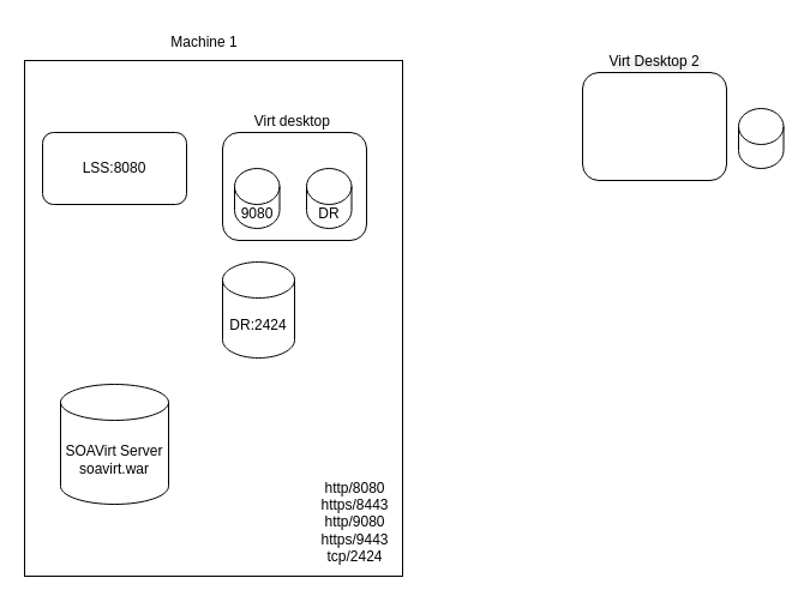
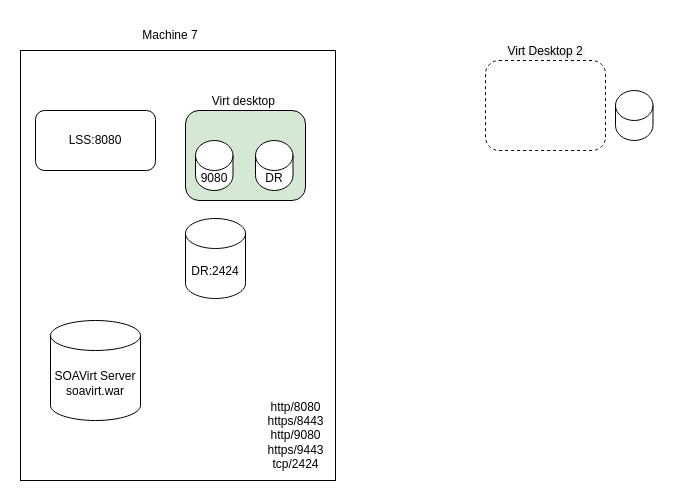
- <mxCell id="12" value="Machine 1" style="text;html=1;align=center;verticalAlign=middle;whiteSpace=wrap;rounded=0;" vertex="1" parent="1"><mxGeometry x="140" y="20" width="60" height="30" as="geometry" /></mxCell>
+ <mxCell id="12" value="Machine 7" style="text;html=1;align=center;verticalAlign=middle;whiteSpace=wrap;rounded=0;" vertex="1" parent="1"><mxGeometry x="140" y="20" width="60" height="30" as="geometry" /></mxCell>
- <mxCell id="5" value="Virt Desktop 2" style="rounded=1;whiteSpace=wrap;html=1;textShadow=1;labelPosition=center;verticalLabelPosition=top;align=center;verticalAlign=bottom;" vertex="1" parent="1"><mxGeometry x="485" y="60" width="120" height="90" as="geometry" /></mxCell>
+ <mxCell id="5" value="Virt Desktop 2" style="rounded=1;whiteSpace=wrap;html=1;textShadow=1;labelPosition=center;verticalLabelPosition=top;align=center;verticalAlign=bottom;dashed=1;" vertex="1" parent="1"><mxGeometry x="485" y="60" width="120" height="90" as="geometry" /></mxCell>
- <mxCell id="4" value="Virt desktop&amp;nbsp;" style="rounded=1;whiteSpace=wrap;html=1;labelPosition=center;verticalLabelPosition=top;align=center;verticalAlign=bottom;" vertex="1" parent="1"><mxGeometry x="185" y="110" width="120" height="90" as="geometry" /></mxCell>
+ <mxCell id="4" value="Virt desktop&amp;nbsp;" style="rounded=1;whiteSpace=wrap;html=1;labelPosition=center;verticalLabelPosition=top;align=center;verticalAlign=bottom;fillColor=#d5e8d4;" vertex="1" parent="1"><mxGeometry x="185" y="110" width="120" height="90" as="geometry" /></mxCell>
